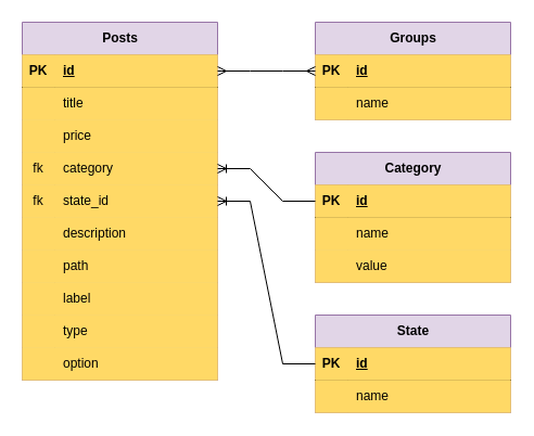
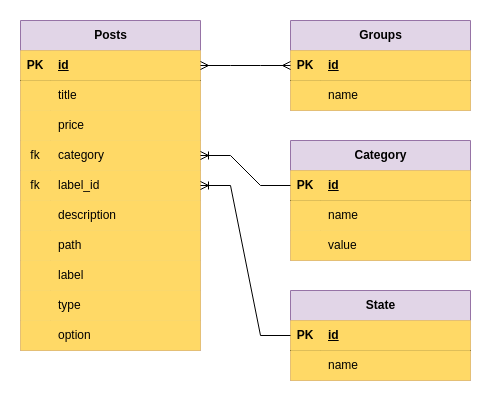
- <mxCell id="17" value="state_id" style="shape=partialRectangle;connectable=0;fillColor=#FFD966;top=0;left=0;bottom=0;right=0;align=left;spacingLeft=6;overflow=hidden;whiteSpace=wrap;html=1;swimlaneFillColor=#CCCCCC;" vertex="1" parent="15"><mxGeometry x="30" width="150" height="30" as="geometry"><mxRectangle width="150" height="30" as="alternateBounds" /></mxGeometry></mxCell>
+ <mxCell id="17" value="label_id" style="shape=partialRectangle;connectable=0;fillColor=#FFD966;top=0;left=0;bottom=0;right=0;align=left;spacingLeft=6;overflow=hidden;whiteSpace=wrap;html=1;swimlaneFillColor=#CCCCCC;" vertex="1" parent="15"><mxGeometry x="30" width="150" height="30" as="geometry"><mxRectangle width="150" height="30" as="alternateBounds" /></mxGeometry></mxCell>
